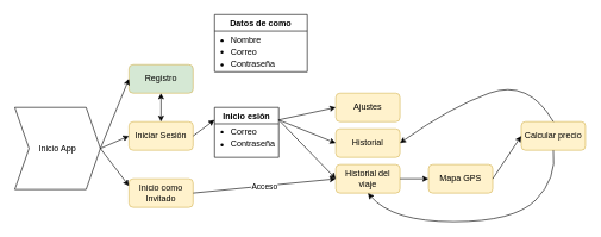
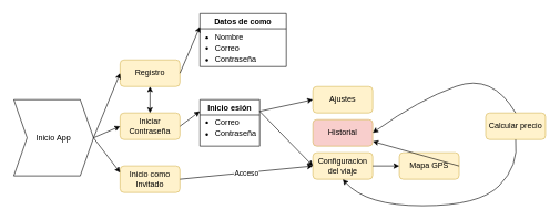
+ <mxCell id="21" value="" style="endArrow=classic;html=1;entryX=0;entryY=0.25;entryDx=0;entryDy=0;exitX=1;exitY=0.5;exitDx=0;exitDy=0;" edge="1" parent="1" source="2" target="17"><mxGeometry width="50" height="50" relative="1" as="geometry"><mxPoint x="400" y="160" as="sourcePoint" /><mxPoint x="590" y="230" as="targetPoint" /></mxGeometry></mxCell>
- <mxCell id="2" value="Registro" style="rounded=1;whiteSpace=wrap;html=1;fillColor=#d5e8d4;strokeColor=#d6b656;" vertex="1" parent="1"><mxGeometry x="180" y="90" width="90" height="40" as="geometry" /></mxCell>
+ <mxCell id="2" value="Registro" style="rounded=1;whiteSpace=wrap;html=1;fillColor=#fff2cc;strokeColor=#d6b656;" vertex="1" parent="1"><mxGeometry x="180" y="90" width="90" height="40" as="geometry" /></mxCell>
- <mxCell id="29" value="" style="endArrow=classic;html=1;exitX=1;exitY=0.25;exitDx=0;exitDy=0;entryX=0;entryY=0.5;entryDx=0;entryDy=0;" edge="1" parent="1" source="22" target="28"><mxGeometry width="50" height="50" relative="1" as="geometry"><mxPoint x="540" y="280" as="sourcePoint" /><mxPoint x="590" y="230" as="targetPoint" /></mxGeometry></mxCell>
- <mxCell id="3" value="Iniciar Sesión" style="rounded=1;whiteSpace=wrap;html=1;fillColor=#fff2cc;strokeColor=#d6b656;" vertex="1" parent="1"><mxGeometry x="180" y="170" width="90" height="40" as="geometry" /></mxCell>
+ <mxCell id="3" value="Iniciar Contraseña" style="rounded=1;whiteSpace=wrap;html=1;fillColor=#fff2cc;strokeColor=#d6b656;" vertex="1" parent="1"><mxGeometry x="180" y="170" width="90" height="40" as="geometry" /></mxCell>
- <mxCell id="28" value="Historial" style="rounded=1;whiteSpace=wrap;html=1;fillColor=#fff2cc;strokeColor=#d6b656;" vertex="1" parent="1"><mxGeometry x="470" y="180" width="90" height="40" as="geometry" /></mxCell>
+ <mxCell id="28" value="Historial" style="rounded=1;whiteSpace=wrap;html=1;fillColor=#f8cecc;strokeColor=#d6b656;" vertex="1" parent="1"><mxGeometry x="470" y="180" width="90" height="40" as="geometry" /></mxCell>
- <mxCell id="15" value="" style="endArrow=classic;html=1;exitX=1;exitY=0.5;exitDx=0;exitDy=0;entryX=0;entryY=0.5;entryDx=0;entryDy=0;" edge="1" parent="1" source="12" target="13"><mxGeometry width="50" height="50" relative="1" as="geometry"><mxPoint x="540" y="280" as="sourcePoint" /><mxPoint x="590" y="230" as="targetPoint" /></mxGeometry></mxCell>
+ <mxCell id="15" value="" style="endArrow=classic;html=1;exitX=1;exitY=0.5;exitDx=0;exitDy=0;" edge="1" parent="1" source="12" target="28"><mxGeometry width="50" height="50" relative="1" as="geometry"><mxPoint x="540" y="280" as="sourcePoint" /><mxPoint x="590" y="230" as="targetPoint" /></mxGeometry></mxCell>
- <mxCell id="11" value="&lt;div&gt;Historial del viaje&lt;/div&gt;" style="rounded=1;whiteSpace=wrap;html=1;fillColor=#fff2cc;strokeColor=#d6b656;" vertex="1" parent="1"><mxGeometry x="470" y="230" width="90" height="40" as="geometry" /></mxCell>
+ <mxCell id="11" value="&lt;div&gt;Configuracion del viaje&lt;/div&gt;" style="rounded=1;whiteSpace=wrap;html=1;fillColor=#fff2cc;strokeColor=#d6b656;" vertex="1" parent="1"><mxGeometry x="470" y="230" width="90" height="40" as="geometry" /></mxCell>
